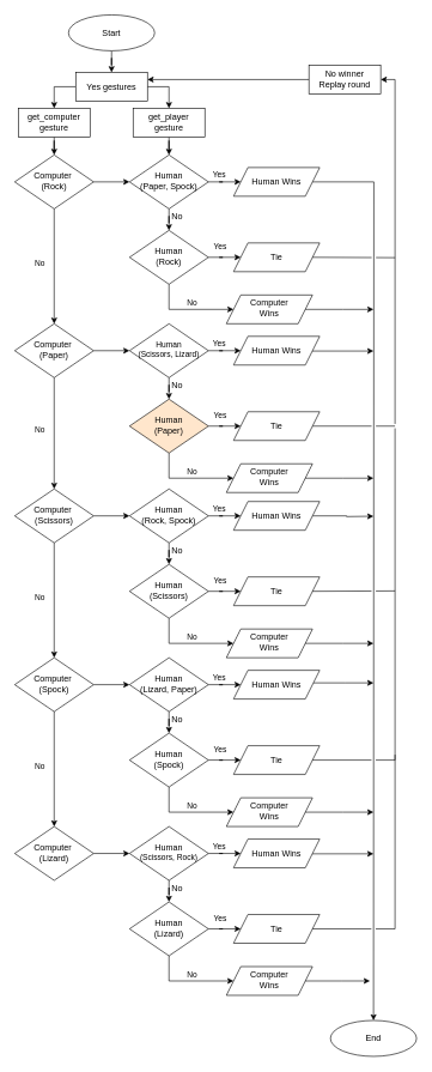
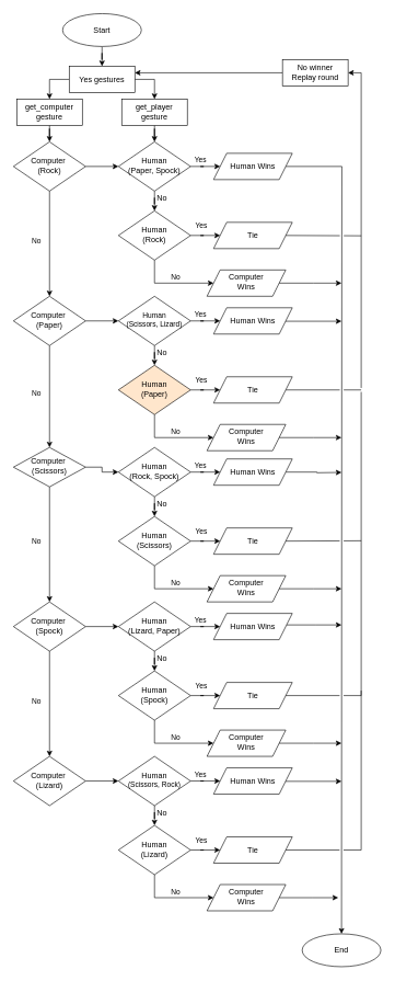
- <mxCell id="50" value="&lt;font style=&quot;font-size: 12px;&quot;&gt;Computer&amp;nbsp;&lt;/font&gt;&lt;div&gt;&lt;font style=&quot;font-size: 12px;&quot;&gt;(Scissors)&lt;/font&gt;&lt;/div&gt;" style="rhombus;whiteSpace=wrap;html=1;shadow=0;fontFamily=Helvetica;fontSize=12;align=center;strokeWidth=1;spacing=6;spacingTop=-4;" parent="1" vertex="1"><mxGeometry x="20" y="680" width="110" height="75" as="geometry" /></mxCell>
+ <mxCell id="50" value="&lt;font style=&quot;font-size: 12px;&quot;&gt;Computer&amp;nbsp;&lt;/font&gt;&lt;div&gt;&lt;font style=&quot;font-size: 12px;&quot;&gt;(Scissors)&lt;/font&gt;&lt;/div&gt;" style="rhombus;whiteSpace=wrap;html=1;shadow=0;fontFamily=Helvetica;fontSize=12;align=center;strokeWidth=1;spacing=6;spacingTop=-4;" parent="1" vertex="1"><mxGeometry x="20" y="680" width="110" height="60" as="geometry" /></mxCell>
